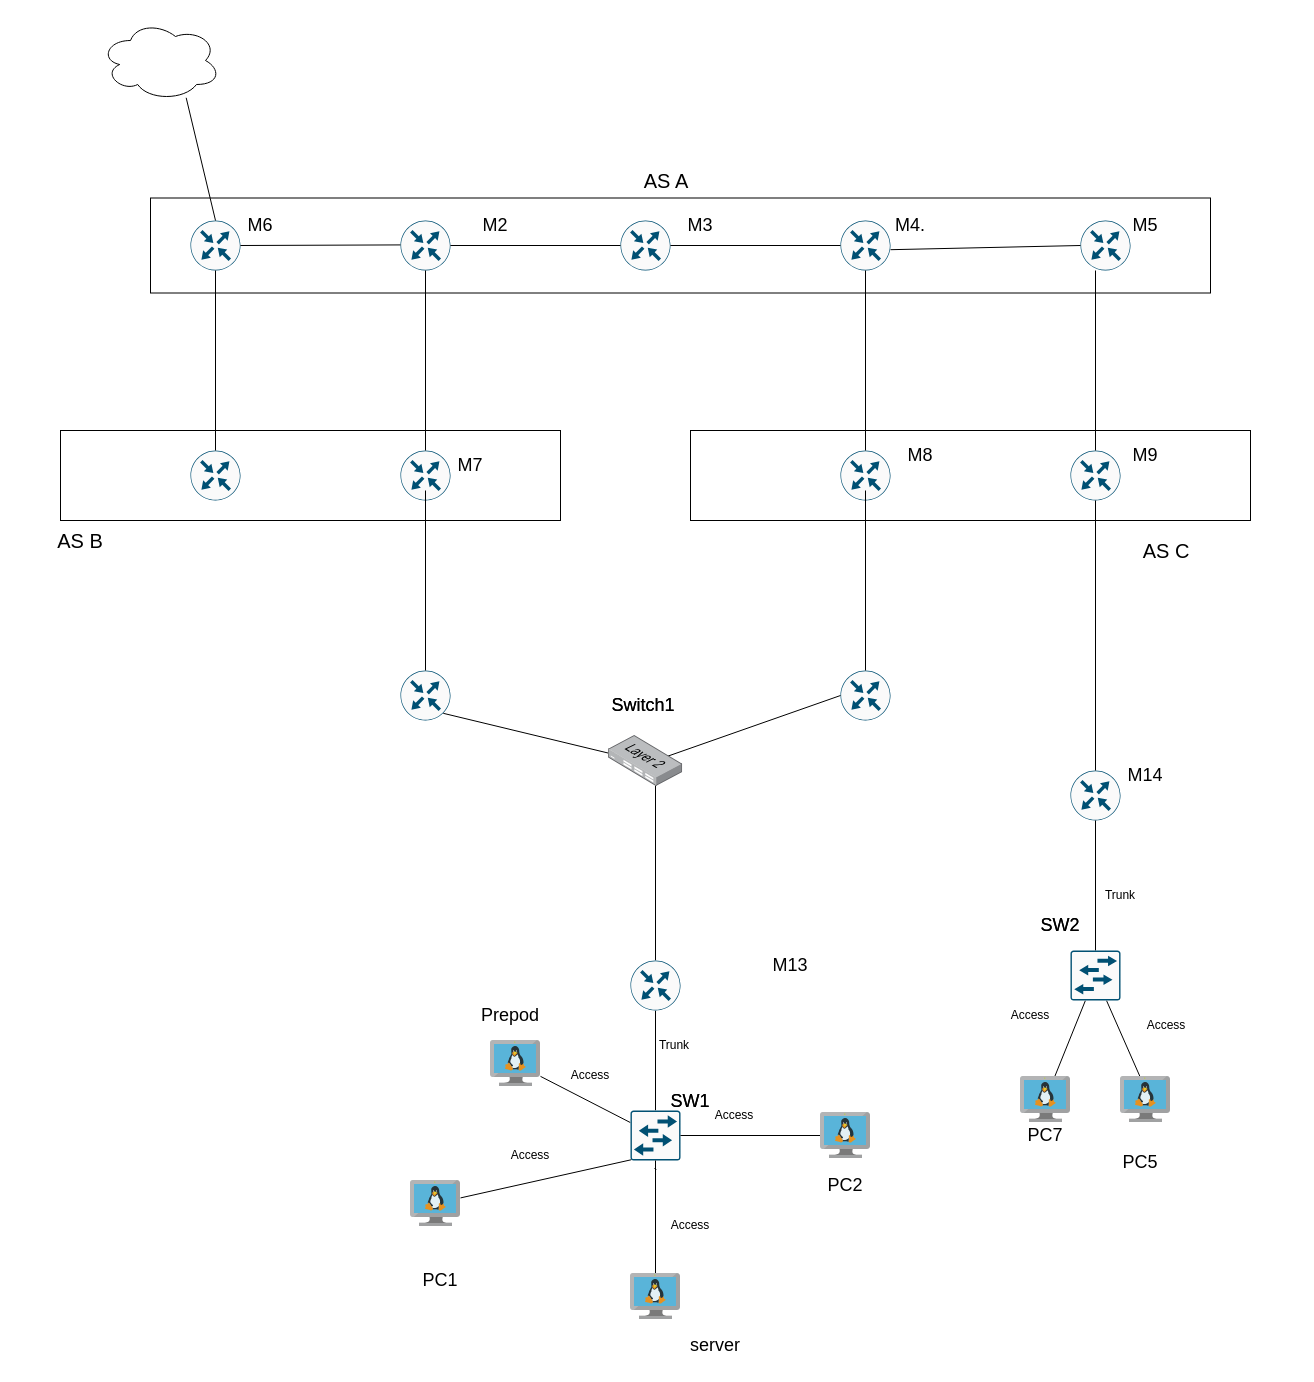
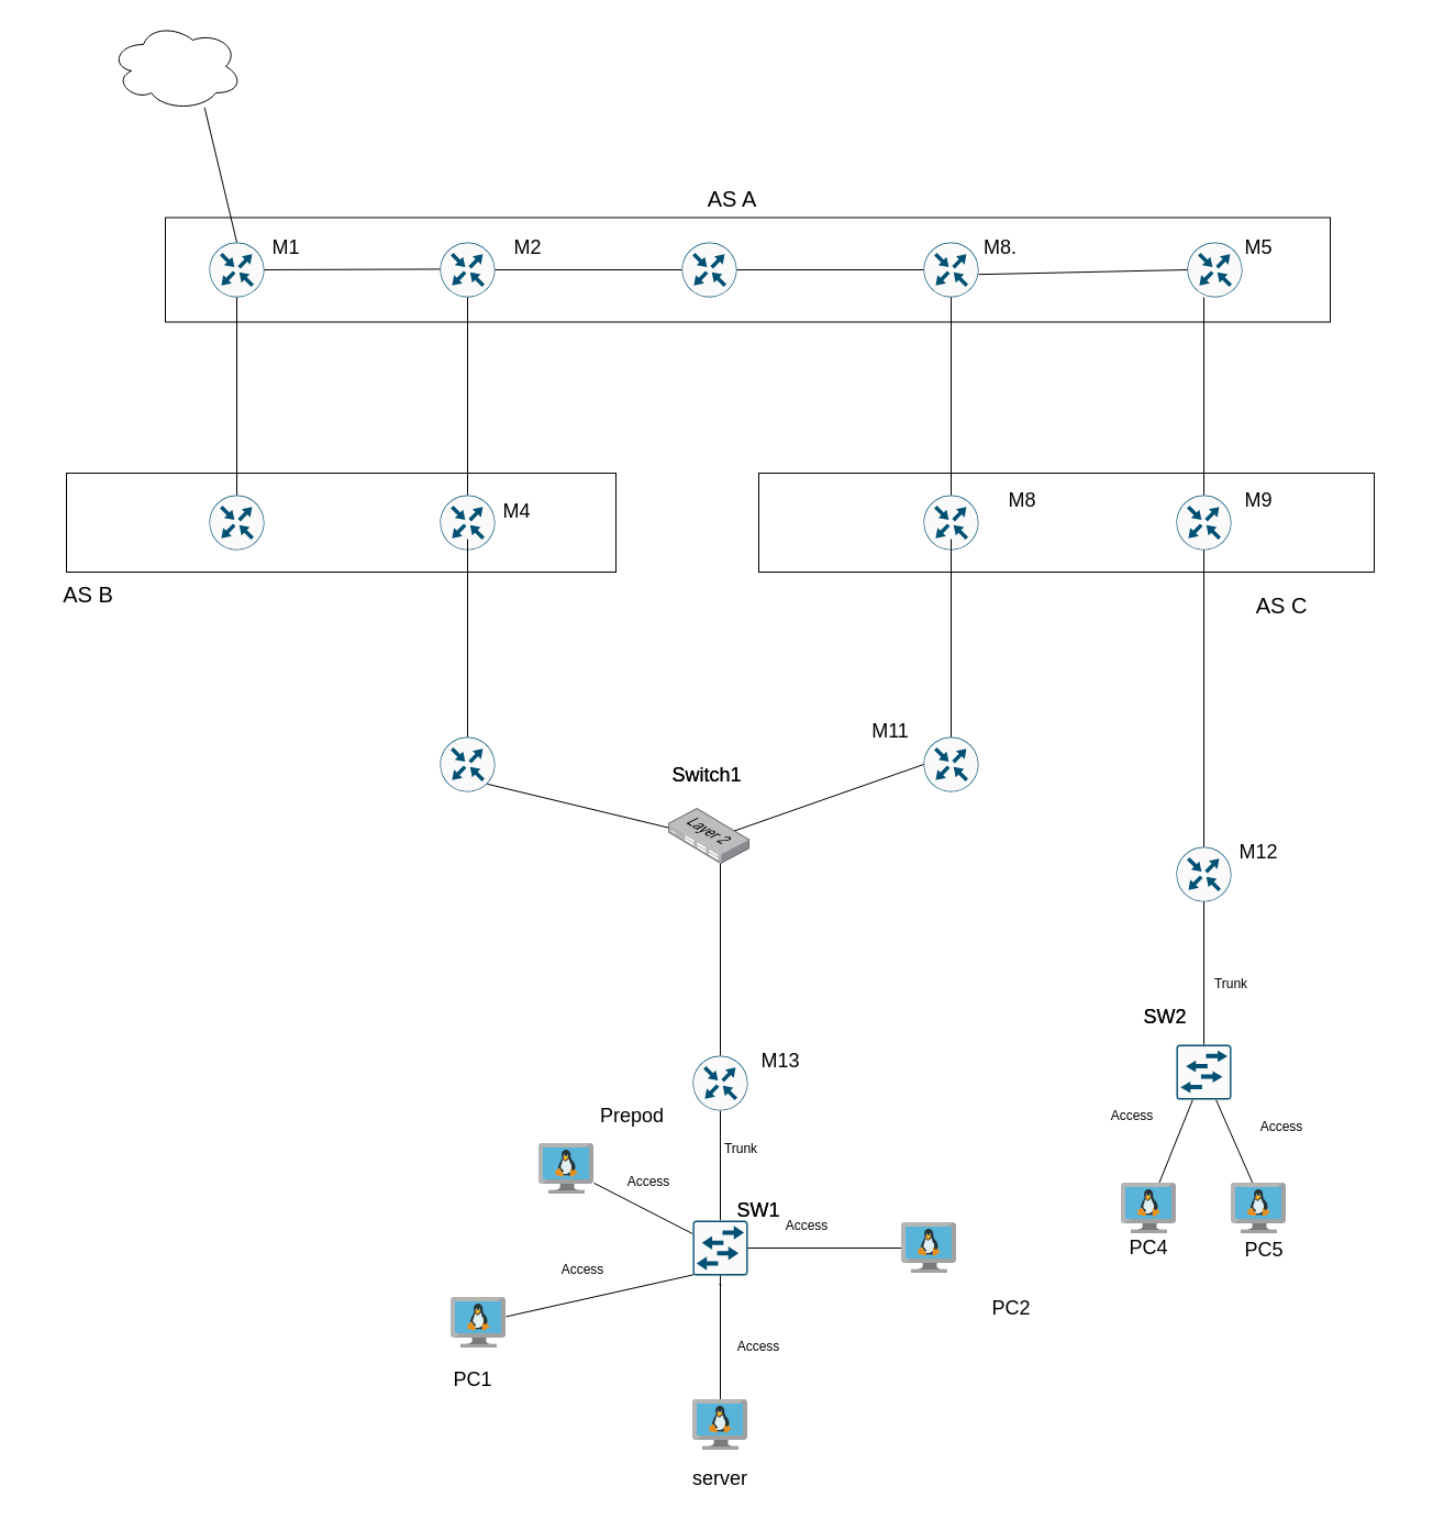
- <mxCell id="61" value="&lt;font style=&quot;font-size: 18px;&quot;&gt;M6&lt;/font&gt;" style="text;html=1;align=center;verticalAlign=middle;whiteSpace=wrap;rounded=0;" vertex="1" parent="1"><mxGeometry x="230" y="210" width="60" height="30" as="geometry" /></mxCell>
+ <mxCell id="61" value="&lt;font style=&quot;font-size: 18px;&quot;&gt;M1&lt;/font&gt;" style="text;html=1;align=center;verticalAlign=middle;whiteSpace=wrap;rounded=0;" vertex="1" parent="1"><mxGeometry x="230" y="210" width="60" height="30" as="geometry" /></mxCell>
- <mxCell id="71" value="&lt;font style=&quot;font-size: 18px;&quot;&gt;M2&lt;/font&gt;" style="text;html=1;align=center;verticalAlign=middle;whiteSpace=wrap;rounded=0;" vertex="1" parent="1"><mxGeometry x="465" y="210" width="60" height="30" as="geometry" /></mxCell>
+ <mxCell id="71" value="&lt;font style=&quot;font-size: 18px;&quot;&gt;M2&lt;/font&gt;" style="text;html=1;align=center;verticalAlign=middle;whiteSpace=wrap;rounded=0;" vertex="1" parent="1"><mxGeometry x="450" y="210" width="60" height="30" as="geometry" /></mxCell>
- <mxCell id="70" value="&lt;font style=&quot;font-size: 18px;&quot;&gt;M3&lt;/font&gt;" style="text;html=1;align=center;verticalAlign=middle;whiteSpace=wrap;rounded=0;" vertex="1" parent="1"><mxGeometry x="670" y="210" width="60" height="30" as="geometry" /></mxCell>
- <mxCell id="69" value="&lt;font style=&quot;font-size: 18px;&quot;&gt;M4.&lt;/font&gt;" style="text;html=1;align=center;verticalAlign=middle;whiteSpace=wrap;rounded=0;" vertex="1" parent="1"><mxGeometry x="880" y="210" width="60" height="30" as="geometry" /></mxCell>
+ <mxCell id="69" value="&lt;font style=&quot;font-size: 18px;&quot;&gt;M8.&lt;/font&gt;" style="text;html=1;align=center;verticalAlign=middle;whiteSpace=wrap;rounded=0;" vertex="1" parent="1"><mxGeometry x="880" y="210" width="60" height="30" as="geometry" /></mxCell>
- <mxCell id="66" value="&lt;font style=&quot;font-size: 18px;&quot;&gt;M8&lt;/font&gt;" style="text;html=1;align=center;verticalAlign=middle;whiteSpace=wrap;rounded=0;" vertex="1" parent="1"><mxGeometry x="890" y="440" width="60" height="30" as="geometry" /></mxCell>
+ <mxCell id="66" value="&lt;font style=&quot;font-size: 18px;&quot;&gt;M8&lt;/font&gt;" style="text;html=1;align=center;verticalAlign=middle;whiteSpace=wrap;rounded=0;" vertex="1" parent="1"><mxGeometry x="900" y="440" width="60" height="30" as="geometry" /></mxCell>
- <mxCell id="67" value="&lt;font style=&quot;font-size: 18px;&quot;&gt;M7&lt;/font&gt;" style="text;html=1;align=center;verticalAlign=middle;whiteSpace=wrap;rounded=0;" vertex="1" parent="1"><mxGeometry x="440" y="450" width="60" height="30" as="geometry" /></mxCell>
+ <mxCell id="67" value="&lt;font style=&quot;font-size: 18px;&quot;&gt;M4&lt;/font&gt;" style="text;html=1;align=center;verticalAlign=middle;whiteSpace=wrap;rounded=0;" vertex="1" parent="1"><mxGeometry x="440" y="450" width="60" height="30" as="geometry" /></mxCell>
+ <mxCell id="64" value="&lt;font style=&quot;font-size: 18px;&quot;&gt;M11&lt;/font&gt;" style="text;html=1;align=center;verticalAlign=middle;whiteSpace=wrap;rounded=0;" vertex="1" parent="1"><mxGeometry x="780" y="650" width="60" height="30" as="geometry" /></mxCell>
- <mxCell id="63" value="&lt;font style=&quot;font-size: 18px;&quot;&gt;M14&lt;/font&gt;" style="text;html=1;align=center;verticalAlign=middle;whiteSpace=wrap;rounded=0;" vertex="1" parent="1"><mxGeometry x="1115" y="760" width="60" height="30" as="geometry" /></mxCell>
+ <mxCell id="63" value="&lt;font style=&quot;font-size: 18px;&quot;&gt;M12&lt;/font&gt;" style="text;html=1;align=center;verticalAlign=middle;whiteSpace=wrap;rounded=0;" vertex="1" parent="1"><mxGeometry x="1115" y="760" width="60" height="30" as="geometry" /></mxCell>
- <mxCell id="62" value="&lt;font style=&quot;font-size: 18px;&quot;&gt;M13&lt;/font&gt;" style="text;html=1;align=center;verticalAlign=middle;whiteSpace=wrap;rounded=0;" vertex="1" parent="1"><mxGeometry x="760" y="950" width="60" height="30" as="geometry" /></mxCell>
+ <mxCell id="62" value="&lt;font style=&quot;font-size: 18px;&quot;&gt;M13&lt;/font&gt;" style="text;html=1;align=center;verticalAlign=middle;whiteSpace=wrap;rounded=0;" vertex="1" parent="1"><mxGeometry x="680" y="950" width="60" height="30" as="geometry" /></mxCell>
- <mxCell id="79" value="&lt;font style=&quot;font-size: 18px;&quot;&gt;Prepod&lt;/font&gt;" style="text;html=1;align=center;verticalAlign=middle;whiteSpace=wrap;rounded=0;" vertex="1" parent="1"><mxGeometry x="480" y="1000" width="60" height="30" as="geometry" /></mxCell>
+ <mxCell id="79" value="&lt;font style=&quot;font-size: 18px;&quot;&gt;Prepod&lt;/font&gt;" style="text;html=1;align=center;verticalAlign=middle;whiteSpace=wrap;rounded=0;" vertex="1" parent="1"><mxGeometry x="545" y="1000" width="60" height="30" as="geometry" /></mxCell>
- <mxCell id="83" value="&lt;font style=&quot;font-size: 18px;&quot;&gt;PC7&lt;/font&gt;" style="text;html=1;align=center;verticalAlign=middle;whiteSpace=wrap;rounded=0;" vertex="1" parent="1"><mxGeometry x="1015" y="1120" width="60" height="30" as="geometry" /></mxCell>
+ <mxCell id="83" value="&lt;font style=&quot;font-size: 18px;&quot;&gt;PC4&lt;/font&gt;" style="text;html=1;align=center;verticalAlign=middle;whiteSpace=wrap;rounded=0;" vertex="1" parent="1"><mxGeometry x="1015" y="1120" width="60" height="30" as="geometry" /></mxCell>
- <mxCell id="84" value="&lt;font style=&quot;font-size: 18px;&quot;&gt;PC5&lt;/font&gt;" style="text;html=1;align=center;verticalAlign=middle;whiteSpace=wrap;rounded=0;" vertex="1" parent="1"><mxGeometry x="1110" y="1147" width="60" height="30" as="geometry" /></mxCell>
+ <mxCell id="84" value="&lt;font style=&quot;font-size: 18px;&quot;&gt;PC5&lt;/font&gt;" style="text;html=1;align=center;verticalAlign=middle;whiteSpace=wrap;rounded=0;" vertex="1" parent="1"><mxGeometry x="1120" y="1122" width="60" height="30" as="geometry" /></mxCell>
- <mxCell id="82" value="&lt;font style=&quot;font-size: 18px;&quot;&gt;PC2&lt;/font&gt;" style="text;html=1;align=center;verticalAlign=middle;whiteSpace=wrap;rounded=0;" vertex="1" parent="1"><mxGeometry x="815" y="1170" width="60" height="30" as="geometry" /></mxCell>
+ <mxCell id="82" value="&lt;font style=&quot;font-size: 18px;&quot;&gt;PC2&lt;/font&gt;" style="text;html=1;align=center;verticalAlign=middle;whiteSpace=wrap;rounded=0;" vertex="1" parent="1"><mxGeometry x="890" y="1175" width="60" height="30" as="geometry" /></mxCell>
- <mxCell id="80" value="&lt;font style=&quot;font-size: 18px;&quot;&gt;PC1&lt;/font&gt;" style="text;html=1;align=center;verticalAlign=middle;whiteSpace=wrap;rounded=0;" vertex="1" parent="1"><mxGeometry x="410" y="1265" width="60" height="30" as="geometry" /></mxCell>
+ <mxCell id="80" value="&lt;font style=&quot;font-size: 18px;&quot;&gt;PC1&lt;/font&gt;" style="text;html=1;align=center;verticalAlign=middle;whiteSpace=wrap;rounded=0;" vertex="1" parent="1"><mxGeometry x="400" y="1240" width="60" height="30" as="geometry" /></mxCell>
- <mxCell id="81" value="&lt;span style=&quot;font-size: 18px;&quot;&gt;server&lt;/span&gt;" style="text;html=1;align=center;verticalAlign=middle;whiteSpace=wrap;rounded=0;" vertex="1" parent="1"><mxGeometry x="685" y="1330" width="60" height="30" as="geometry" /></mxCell>
+ <mxCell id="81" value="&lt;span style=&quot;font-size: 18px;&quot;&gt;server&lt;/span&gt;" style="text;html=1;align=center;verticalAlign=middle;whiteSpace=wrap;rounded=0;" vertex="1" parent="1"><mxGeometry x="625" y="1330" width="60" height="30" as="geometry" /></mxCell>
